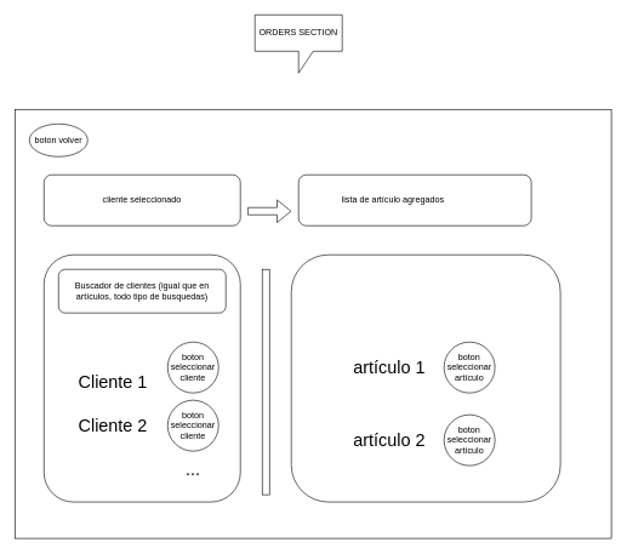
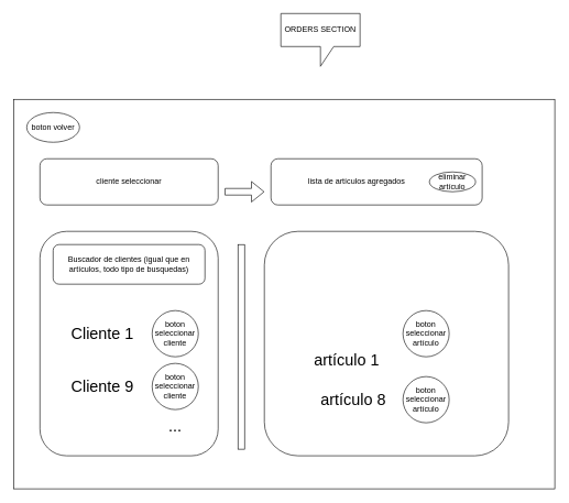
- <mxCell id="12" value="ORDERS SECTION" style="shape=callout;whiteSpace=wrap;html=1;perimeter=calloutPerimeter;" parent="1" vertex="1"><mxGeometry x="350" y="20" width="120" height="80" as="geometry" /></mxCell>
+ <mxCell id="12" value="ORDERS SECTION" style="shape=callout;whiteSpace=wrap;html=1;perimeter=calloutPerimeter;" parent="1" vertex="1"><mxGeometry x="425" y="20" width="120" height="80" as="geometry" /></mxCell>
- <mxCell id="3" value="cliente seleccionado" style="rounded=1;whiteSpace=wrap;html=1;" parent="1" vertex="1"><mxGeometry x="60" y="240" width="270" height="70" as="geometry" /></mxCell>
+ <mxCell id="3" value="cliente seleccionar" style="rounded=1;whiteSpace=wrap;html=1;" parent="1" vertex="1"><mxGeometry x="60" y="240" width="270" height="70" as="geometry" /></mxCell>
- <mxCell id="22" value="lista de artículo agregados" style="text;html=1;strokeColor=none;fillColor=none;align=center;verticalAlign=middle;whiteSpace=wrap;rounded=0;fontSize=12;" parent="1" vertex="1"><mxGeometry x="450" y="260" width="180" height="30" as="geometry" /></mxCell>
+ <mxCell id="22" value="lista de artículos agregados" style="text;html=1;strokeColor=none;fillColor=none;align=center;verticalAlign=middle;whiteSpace=wrap;rounded=0;fontSize=12;" parent="1" vertex="1"><mxGeometry x="450" y="260" width="180" height="30" as="geometry" /></mxCell>
+ <mxCell id="17" value="eliminar artículo" style="ellipse;whiteSpace=wrap;html=1;fontSize=12;" parent="1" vertex="1"><mxGeometry x="650" y="260" width="70" height="30" as="geometry" /></mxCell>
- <mxCell id="19" value="artículo 1" style="text;html=1;strokeColor=none;fillColor=none;align=center;verticalAlign=middle;whiteSpace=wrap;rounded=0;fontSize=24;" parent="1" vertex="1"><mxGeometry x="480" y="490" width="110" height="30" as="geometry" /></mxCell>
+ <mxCell id="19" value="artículo 1" style="text;html=1;strokeColor=none;fillColor=none;align=center;verticalAlign=middle;whiteSpace=wrap;rounded=0;fontSize=24;" parent="1" vertex="1"><mxGeometry x="470" y="530" width="110" height="30" as="geometry" /></mxCell>
- <mxCell id="15" value="Cliente 1" style="text;html=1;strokeColor=none;fillColor=none;align=center;verticalAlign=middle;whiteSpace=wrap;rounded=0;fontSize=24;" parent="1" vertex="1"><mxGeometry x="100" y="510" width="110" height="30" as="geometry" /></mxCell>
+ <mxCell id="15" value="Cliente 1" style="text;html=1;strokeColor=none;fillColor=none;align=center;verticalAlign=middle;whiteSpace=wrap;rounded=0;fontSize=24;" parent="1" vertex="1"><mxGeometry x="100" y="490" width="110" height="30" as="geometry" /></mxCell>
- <mxCell id="16" value="Cliente 2" style="text;html=1;strokeColor=none;fillColor=none;align=center;verticalAlign=middle;whiteSpace=wrap;rounded=0;fontSize=24;" parent="1" vertex="1"><mxGeometry x="100" y="570" width="110" height="30" as="geometry" /></mxCell>
+ <mxCell id="16" value="Cliente 9" style="text;html=1;strokeColor=none;fillColor=none;align=center;verticalAlign=middle;whiteSpace=wrap;rounded=0;fontSize=24;" parent="1" vertex="1"><mxGeometry x="100" y="570" width="110" height="30" as="geometry" /></mxCell>
- <mxCell id="21" value="artículo 2" style="text;html=1;strokeColor=none;fillColor=none;align=center;verticalAlign=middle;whiteSpace=wrap;rounded=0;fontSize=24;" parent="1" vertex="1"><mxGeometry x="480" y="590" width="110" height="30" as="geometry" /></mxCell>
+ <mxCell id="21" value="artículo 8" style="text;html=1;strokeColor=none;fillColor=none;align=center;verticalAlign=middle;whiteSpace=wrap;rounded=0;fontSize=24;" parent="1" vertex="1"><mxGeometry x="480" y="590" width="110" height="30" as="geometry" /></mxCell>
